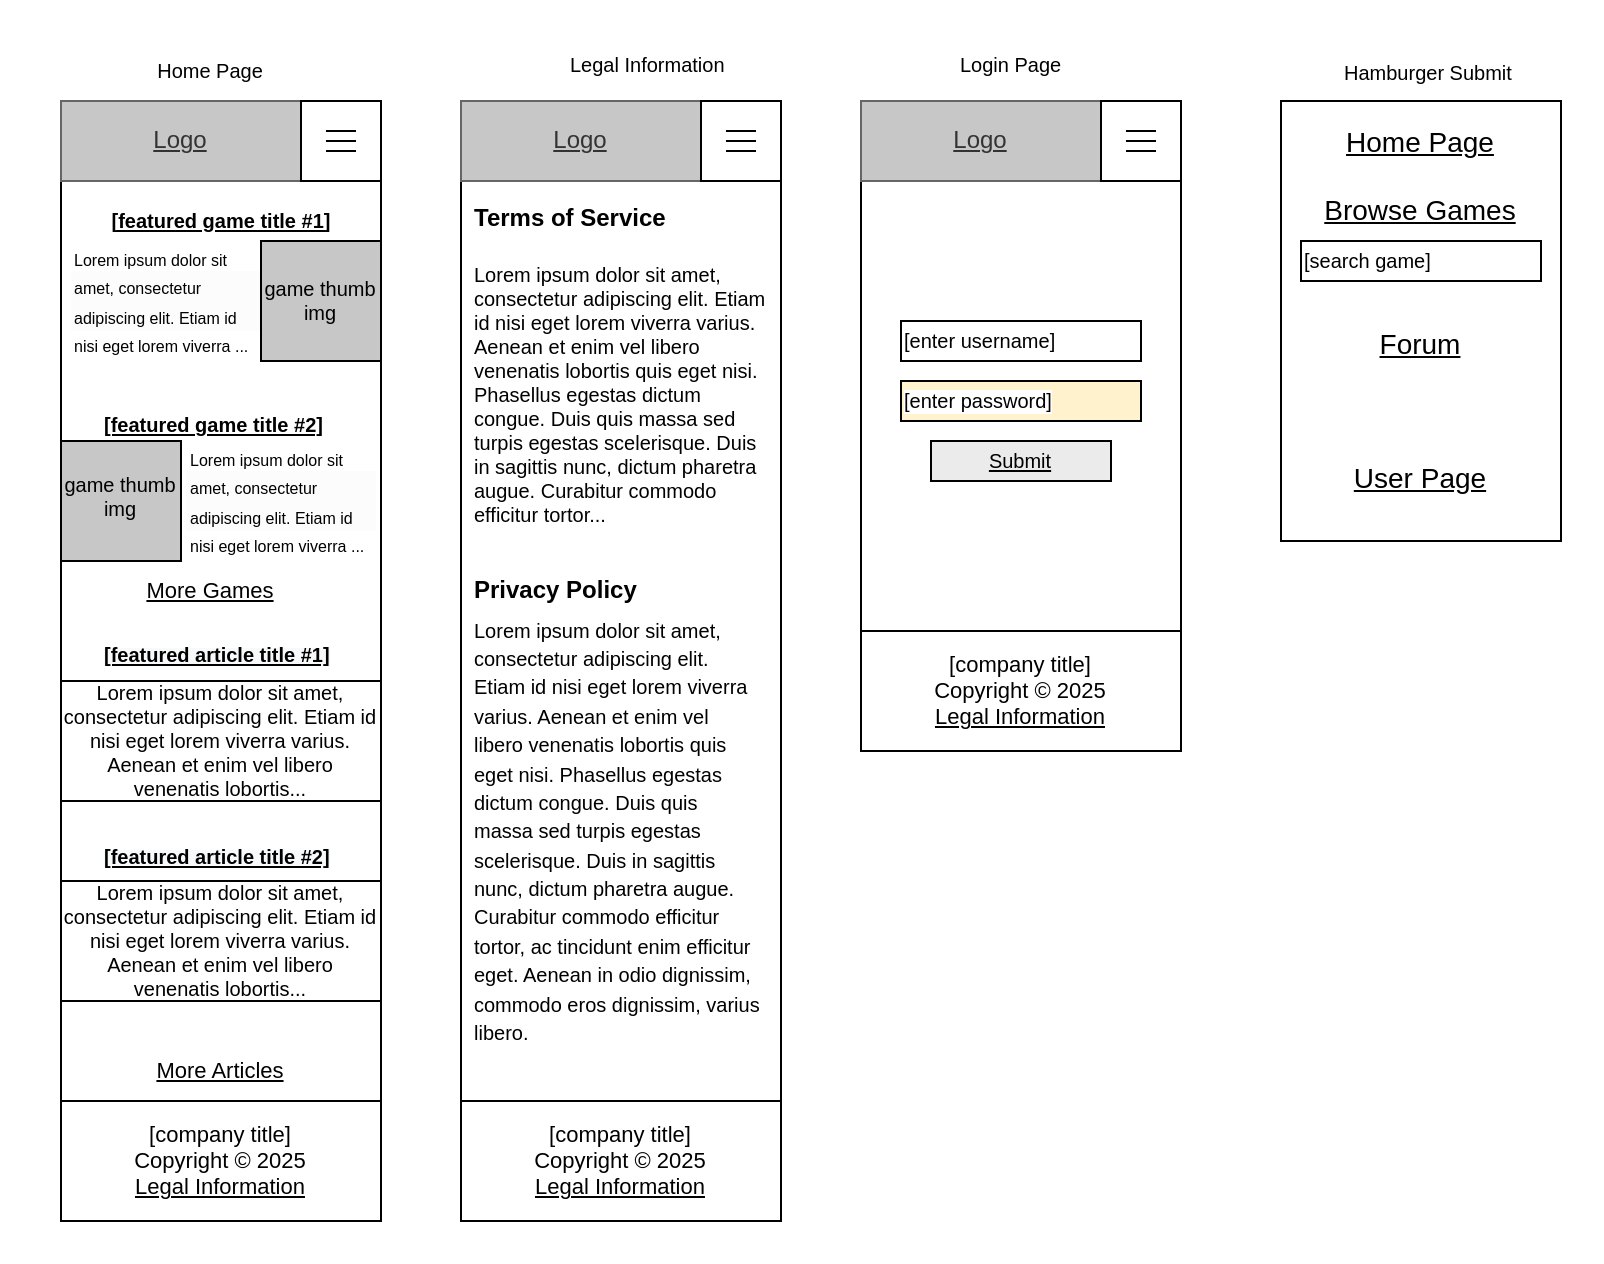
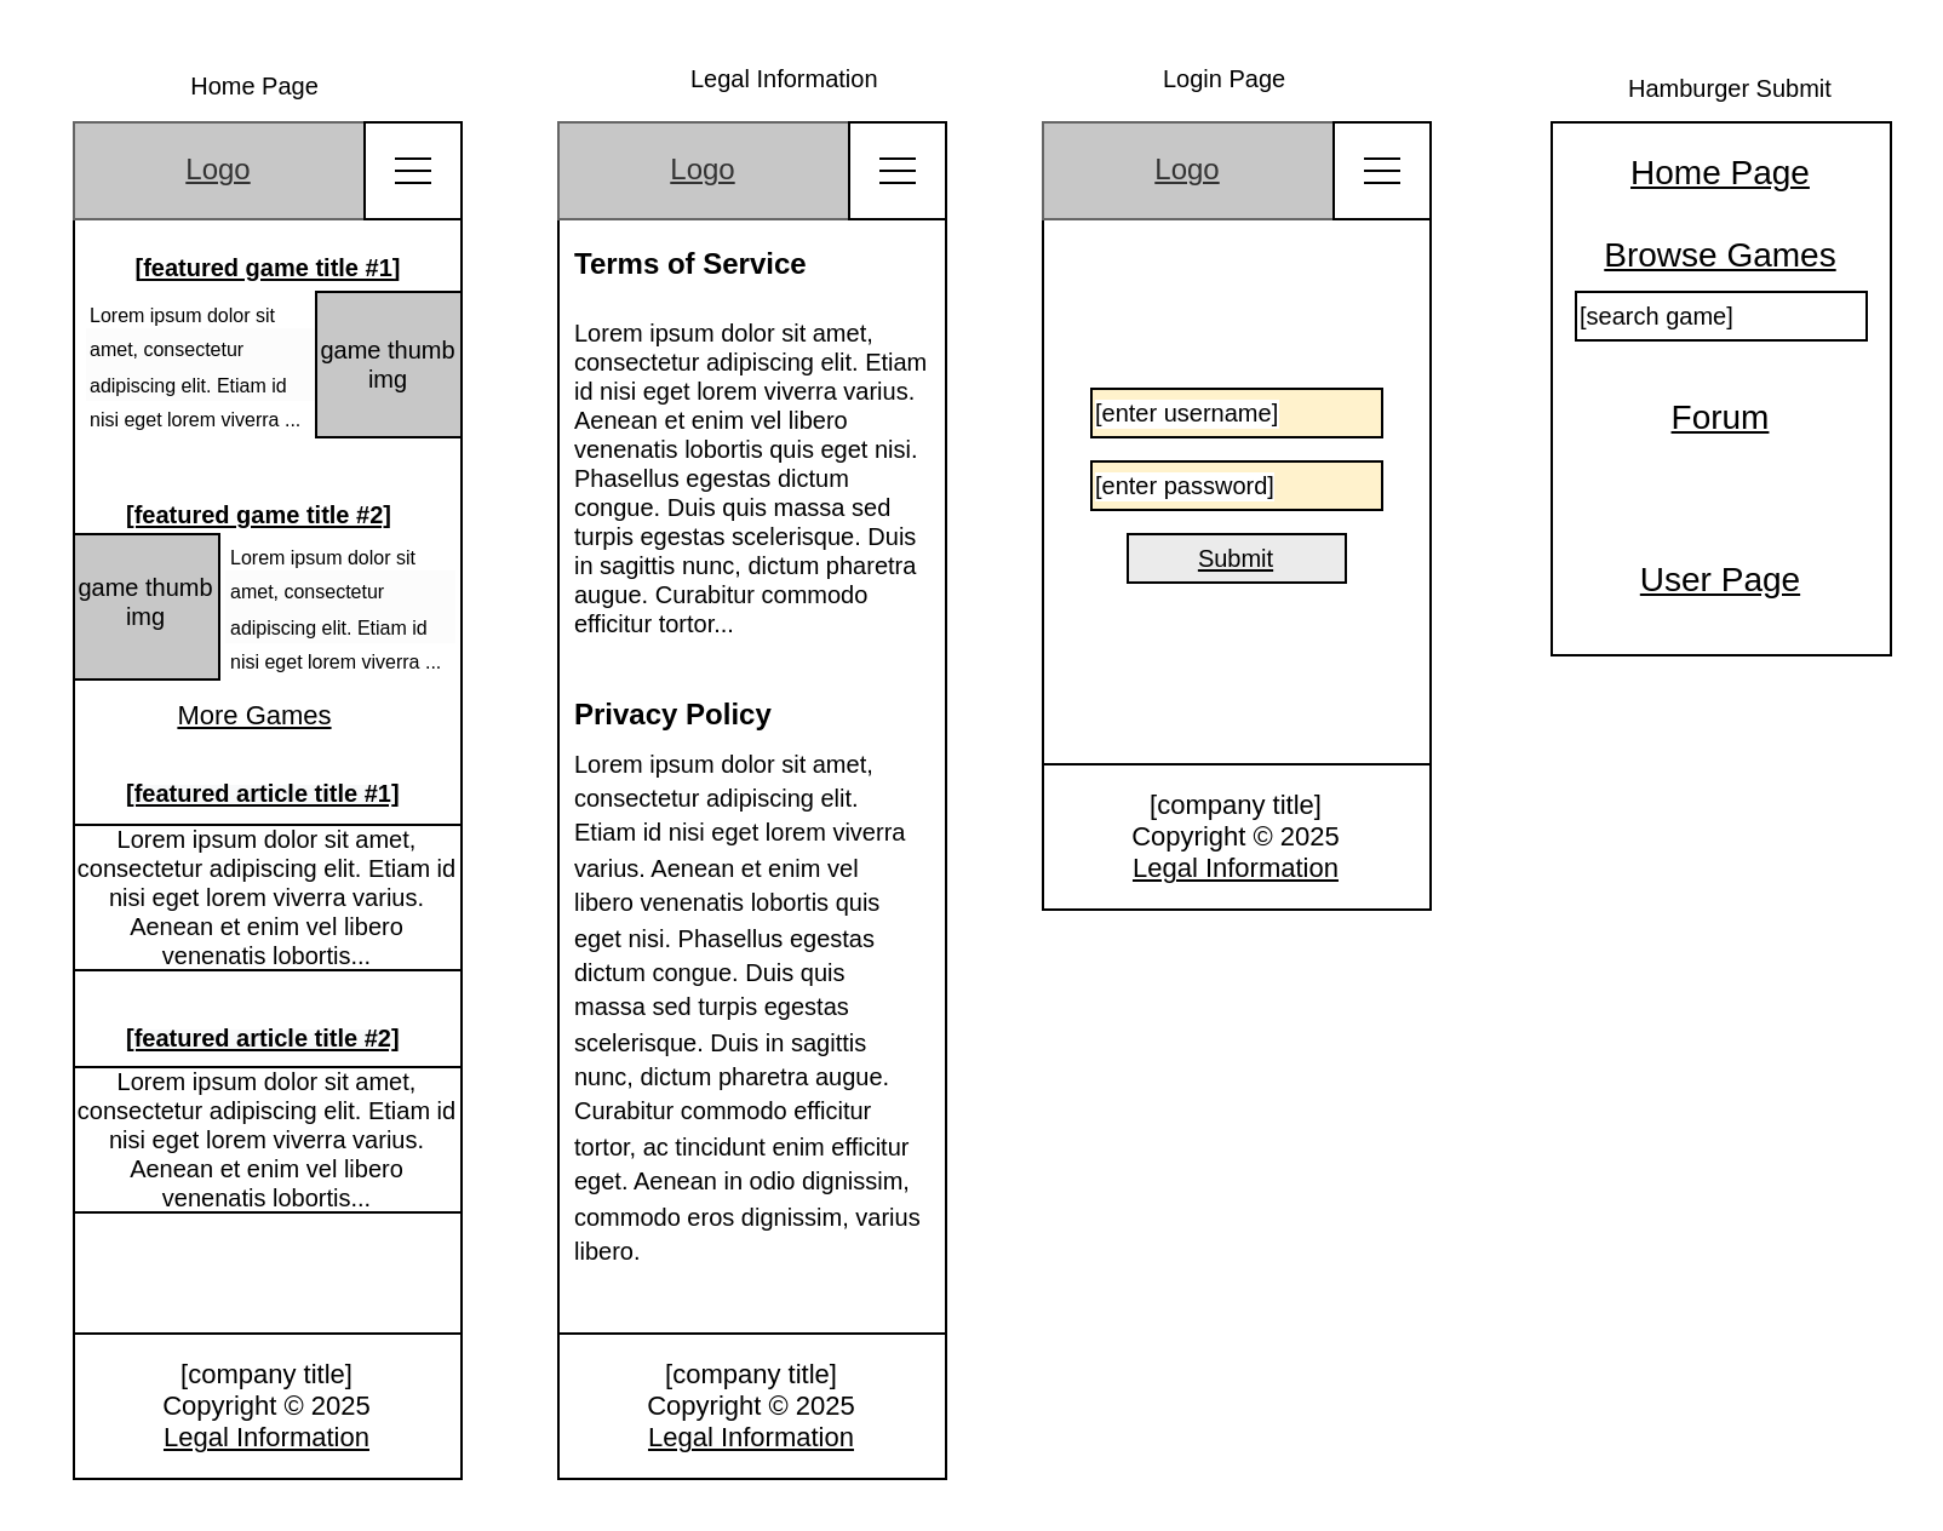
- <mxCell id="46" value="[enter username]" style="rounded=0;whiteSpace=wrap;html=1;labelBackgroundColor=#FFFFFF;fontSize=10;fillColor=#FFFFFF;align=left;" vertex="1" parent="1"><mxGeometry x="450" y="160" width="120" height="20" as="geometry" /></mxCell>
+ <mxCell id="46" value="[enter username]" style="rounded=0;whiteSpace=wrap;html=1;labelBackgroundColor=#FFFFFF;fontSize=10;fillColor=#fff2cc;align=left;" vertex="1" parent="1"><mxGeometry x="450" y="160" width="120" height="20" as="geometry" /></mxCell>
- <mxCell id="22" value="&lt;font style=&quot;font-size: 11px&quot;&gt;&lt;u&gt;More Articles&lt;/u&gt;&lt;/font&gt;" style="text;html=1;strokeColor=none;fillColor=none;align=center;verticalAlign=middle;whiteSpace=wrap;rounded=0;labelBackgroundColor=#FFFFFF;fontSize=10;" vertex="1" parent="1"><mxGeometry x="65" y="520" width="90" height="30" as="geometry" /></mxCell>
